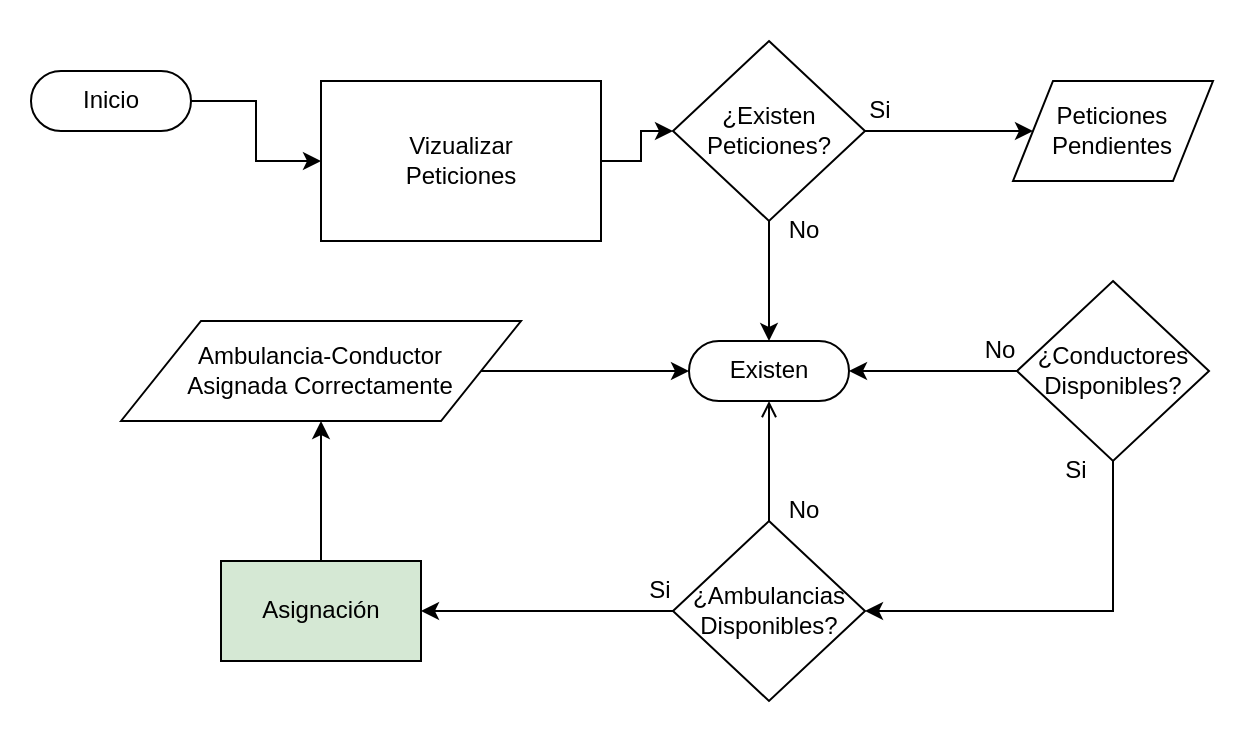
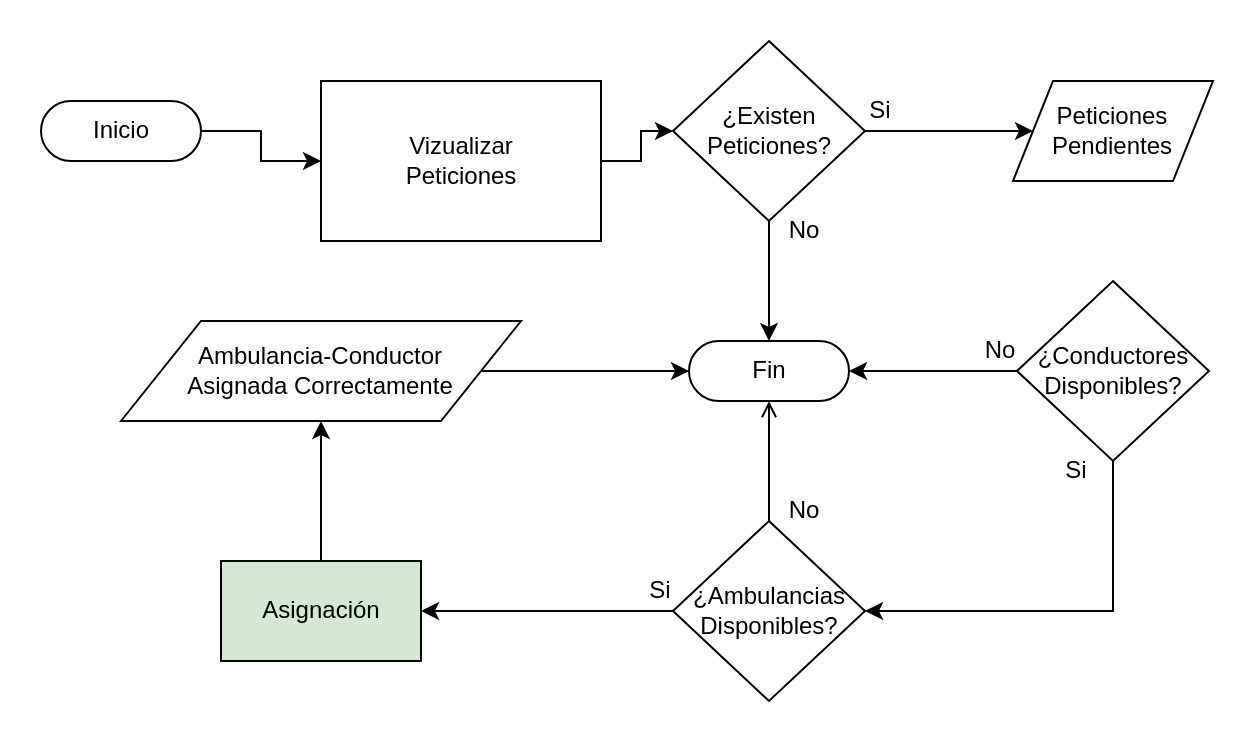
- <mxCell id="3" value="Inicio" style="html=1;dashed=0;whitespace=wrap;shape=mxgraph.dfd.start" vertex="1" parent="1"><mxGeometry x="15" y="35" width="80" height="30" as="geometry" /></mxCell>
+ <mxCell id="3" value="Inicio" style="html=1;dashed=0;whitespace=wrap;shape=mxgraph.dfd.start" vertex="1" parent="1"><mxGeometry x="20" y="50" width="80" height="30" as="geometry" /></mxCell>
- <mxCell id="7" value="Existen" style="html=1;dashed=0;whitespace=wrap;shape=mxgraph.dfd.start" vertex="1" parent="1"><mxGeometry x="344" y="170" width="80" height="30" as="geometry" /></mxCell>
+ <mxCell id="7" value="Fin" style="html=1;dashed=0;whitespace=wrap;shape=mxgraph.dfd.start" vertex="1" parent="1"><mxGeometry x="344" y="170" width="80" height="30" as="geometry" /></mxCell>
